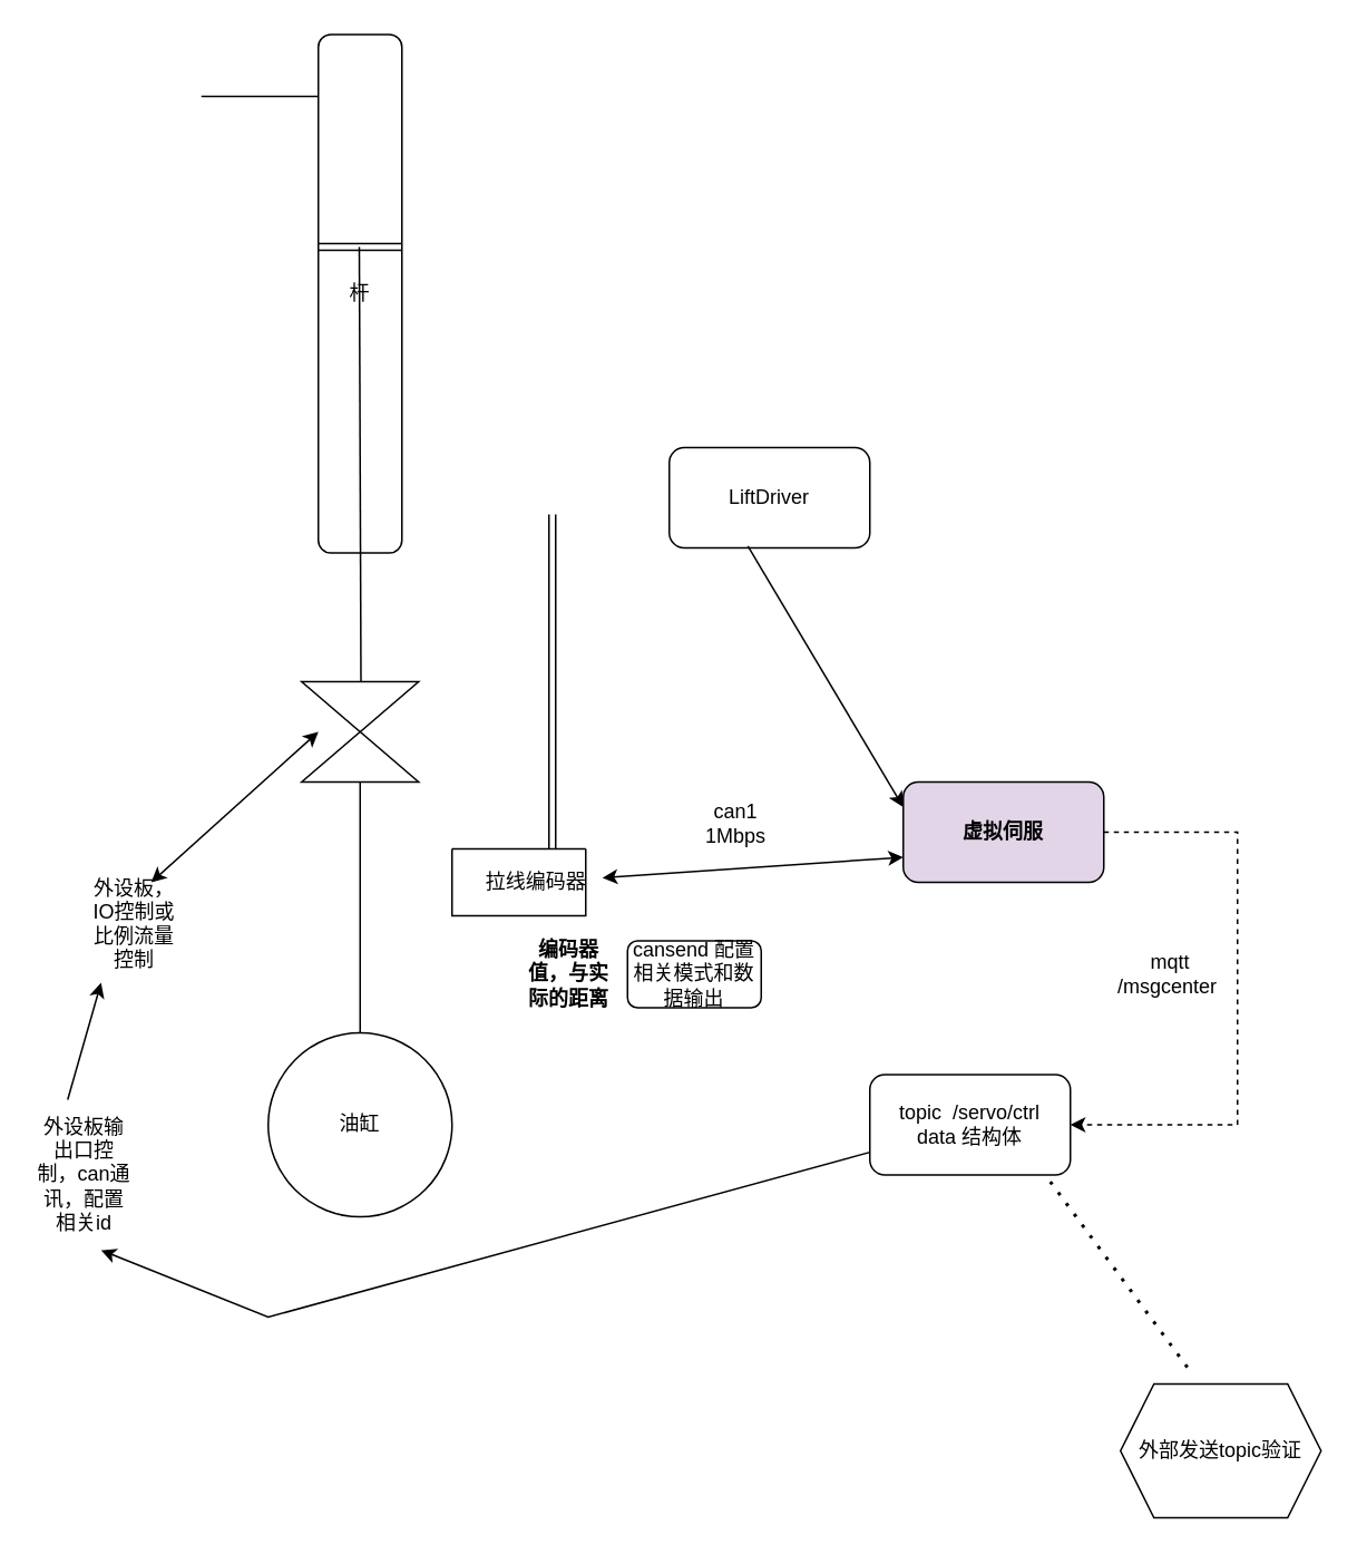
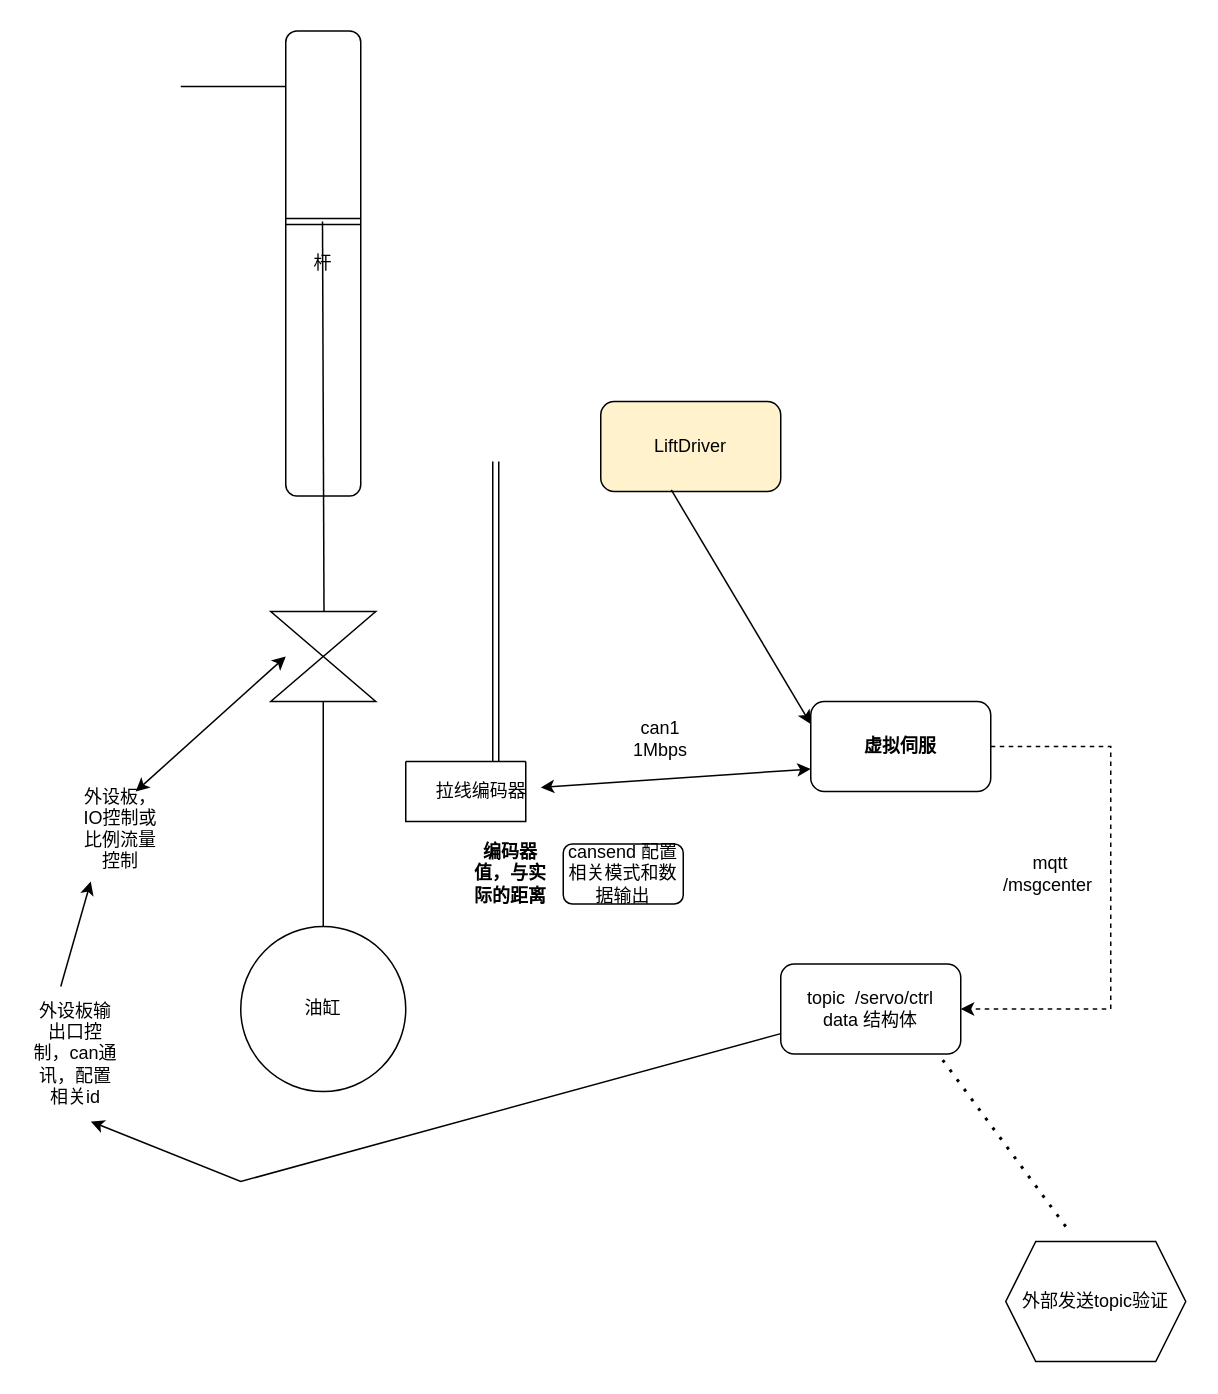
- <mxCell id="25" value="LiftDriver" style="rounded=1;whiteSpace=wrap;html=1;" vertex="1" parent="1"><mxGeometry x="400" y="267" width="120" height="60" as="geometry" /></mxCell>
+ <mxCell id="25" value="LiftDriver" style="rounded=1;whiteSpace=wrap;html=1;fillColor=#fff2cc;" vertex="1" parent="1"><mxGeometry x="400" y="267" width="120" height="60" as="geometry" /></mxCell>
- <mxCell id="2" value="&lt;b&gt;虚拟伺服&lt;/b&gt;" style="rounded=1;whiteSpace=wrap;html=1;fillColor=#e1d5e7;" vertex="1" parent="1"><mxGeometry x="540" y="467" width="120" height="60" as="geometry" /></mxCell>
+ <mxCell id="2" value="&lt;b&gt;虚拟伺服&lt;/b&gt;" style="rounded=1;whiteSpace=wrap;html=1;" vertex="1" parent="1"><mxGeometry x="540" y="467" width="120" height="60" as="geometry" /></mxCell>
